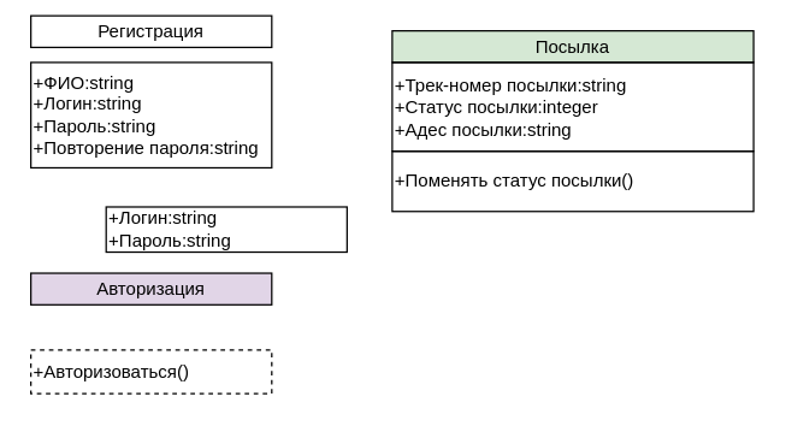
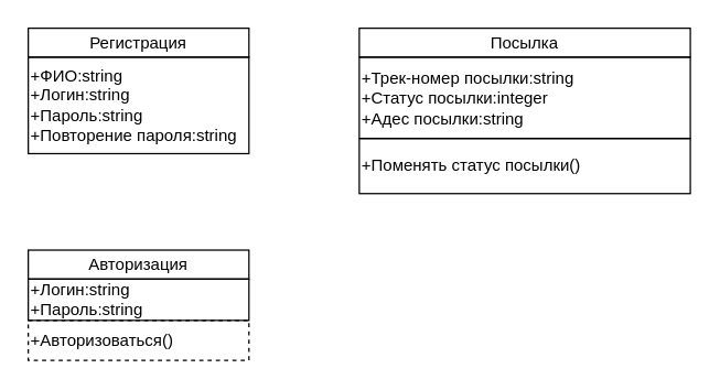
- <mxCell id="2" value="Регистрация" style="rounded=0;whiteSpace=wrap;html=1;" parent="1" vertex="1"><mxGeometry x="20" y="10" width="160" height="21" as="geometry" /></mxCell>
+ <mxCell id="2" value="Регистрация" style="rounded=0;whiteSpace=wrap;html=1;" parent="1" vertex="1"><mxGeometry x="20" y="20" width="160" height="21" as="geometry" /></mxCell>
- <mxCell id="4" value="Посылка" style="rounded=0;whiteSpace=wrap;html=1;fillColor=#d5e8d4;" parent="1" vertex="1"><mxGeometry x="260" y="20" width="240" height="21" as="geometry" /></mxCell>
+ <mxCell id="4" value="Посылка" style="rounded=0;whiteSpace=wrap;html=1;" parent="1" vertex="1"><mxGeometry x="260" y="20" width="240" height="21" as="geometry" /></mxCell>
- <mxCell id="8" value="+Логин:string&lt;br&gt;+Пароль:string" style="rounded=0;whiteSpace=wrap;html=1;fillColor=none;align=left;" parent="1" vertex="1"><mxGeometry x="70" y="137" width="160" height="30" as="geometry" /></mxCell>
+ <mxCell id="8" value="+Логин:string&lt;br&gt;+Пароль:string" style="rounded=0;whiteSpace=wrap;html=1;fillColor=none;align=left;" parent="1" vertex="1"><mxGeometry x="20" y="202" width="160" height="30" as="geometry" /></mxCell>
- <mxCell id="7" value="Авторизация" style="rounded=0;whiteSpace=wrap;html=1;fillColor=#e1d5e7;" parent="1" vertex="1"><mxGeometry x="20" y="181" width="160" height="21" as="geometry" /></mxCell>
+ <mxCell id="7" value="Авторизация" style="rounded=0;whiteSpace=wrap;html=1;" parent="1" vertex="1"><mxGeometry x="20" y="181" width="160" height="21" as="geometry" /></mxCell>
